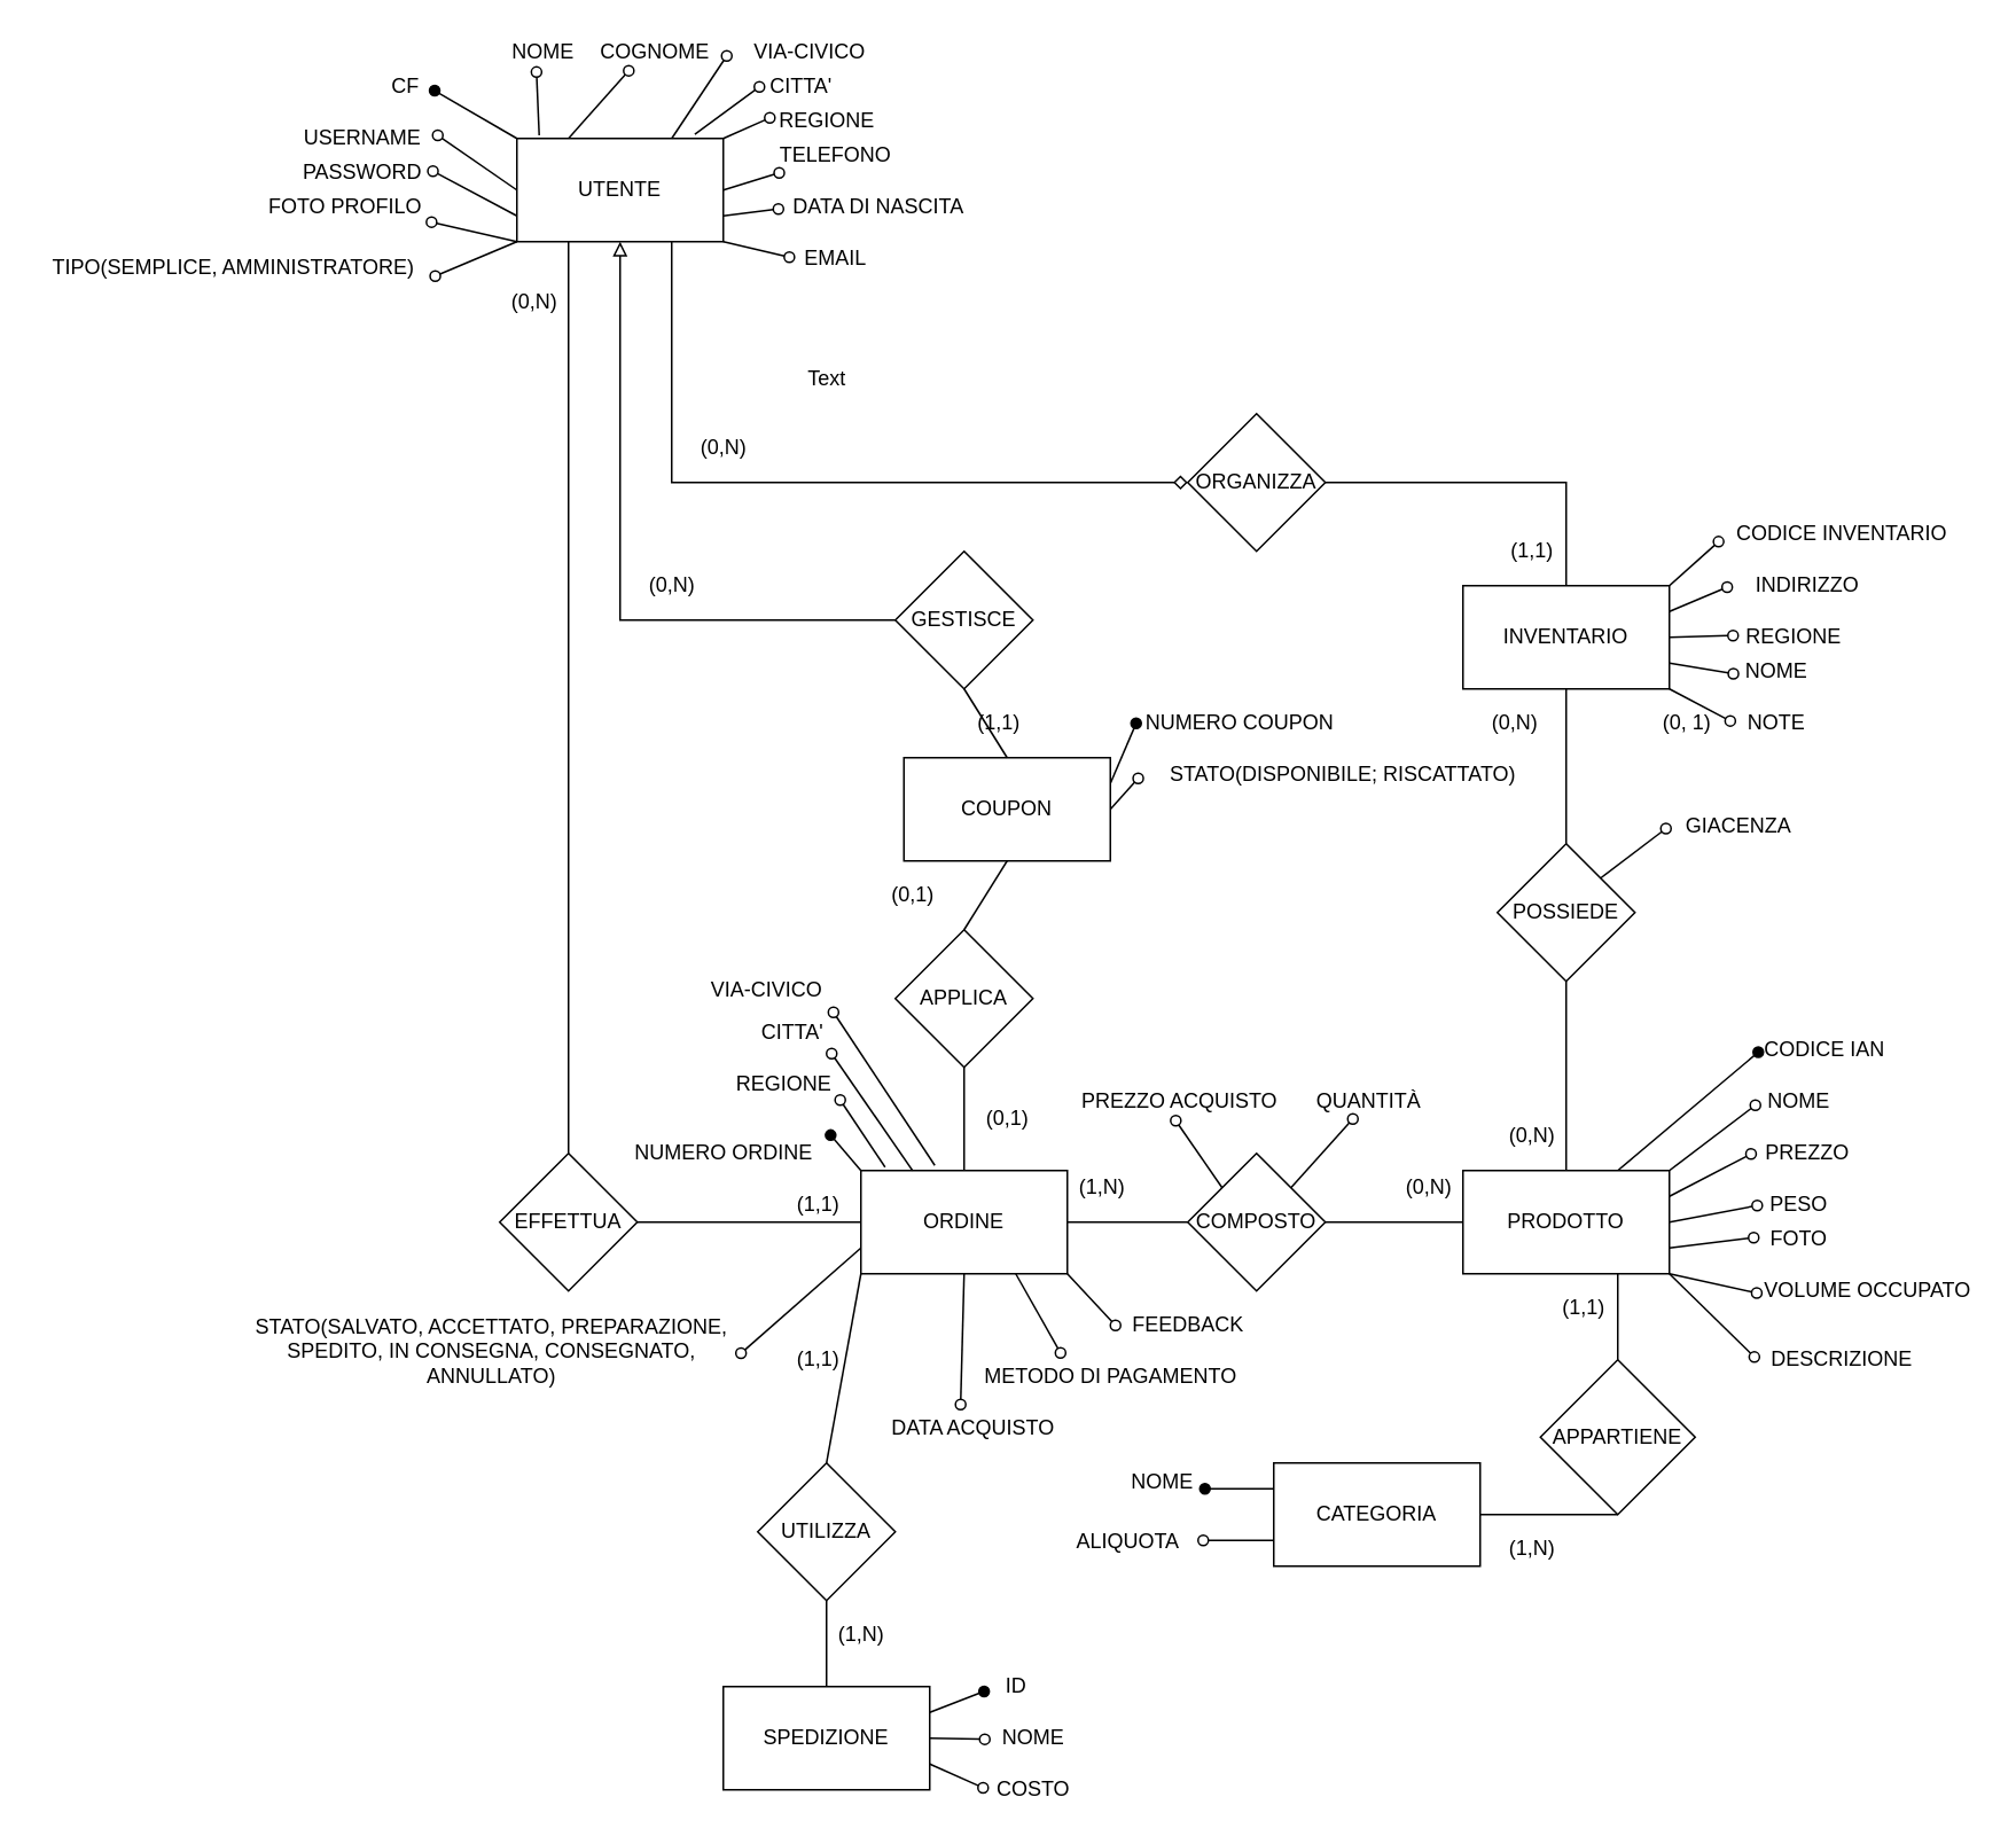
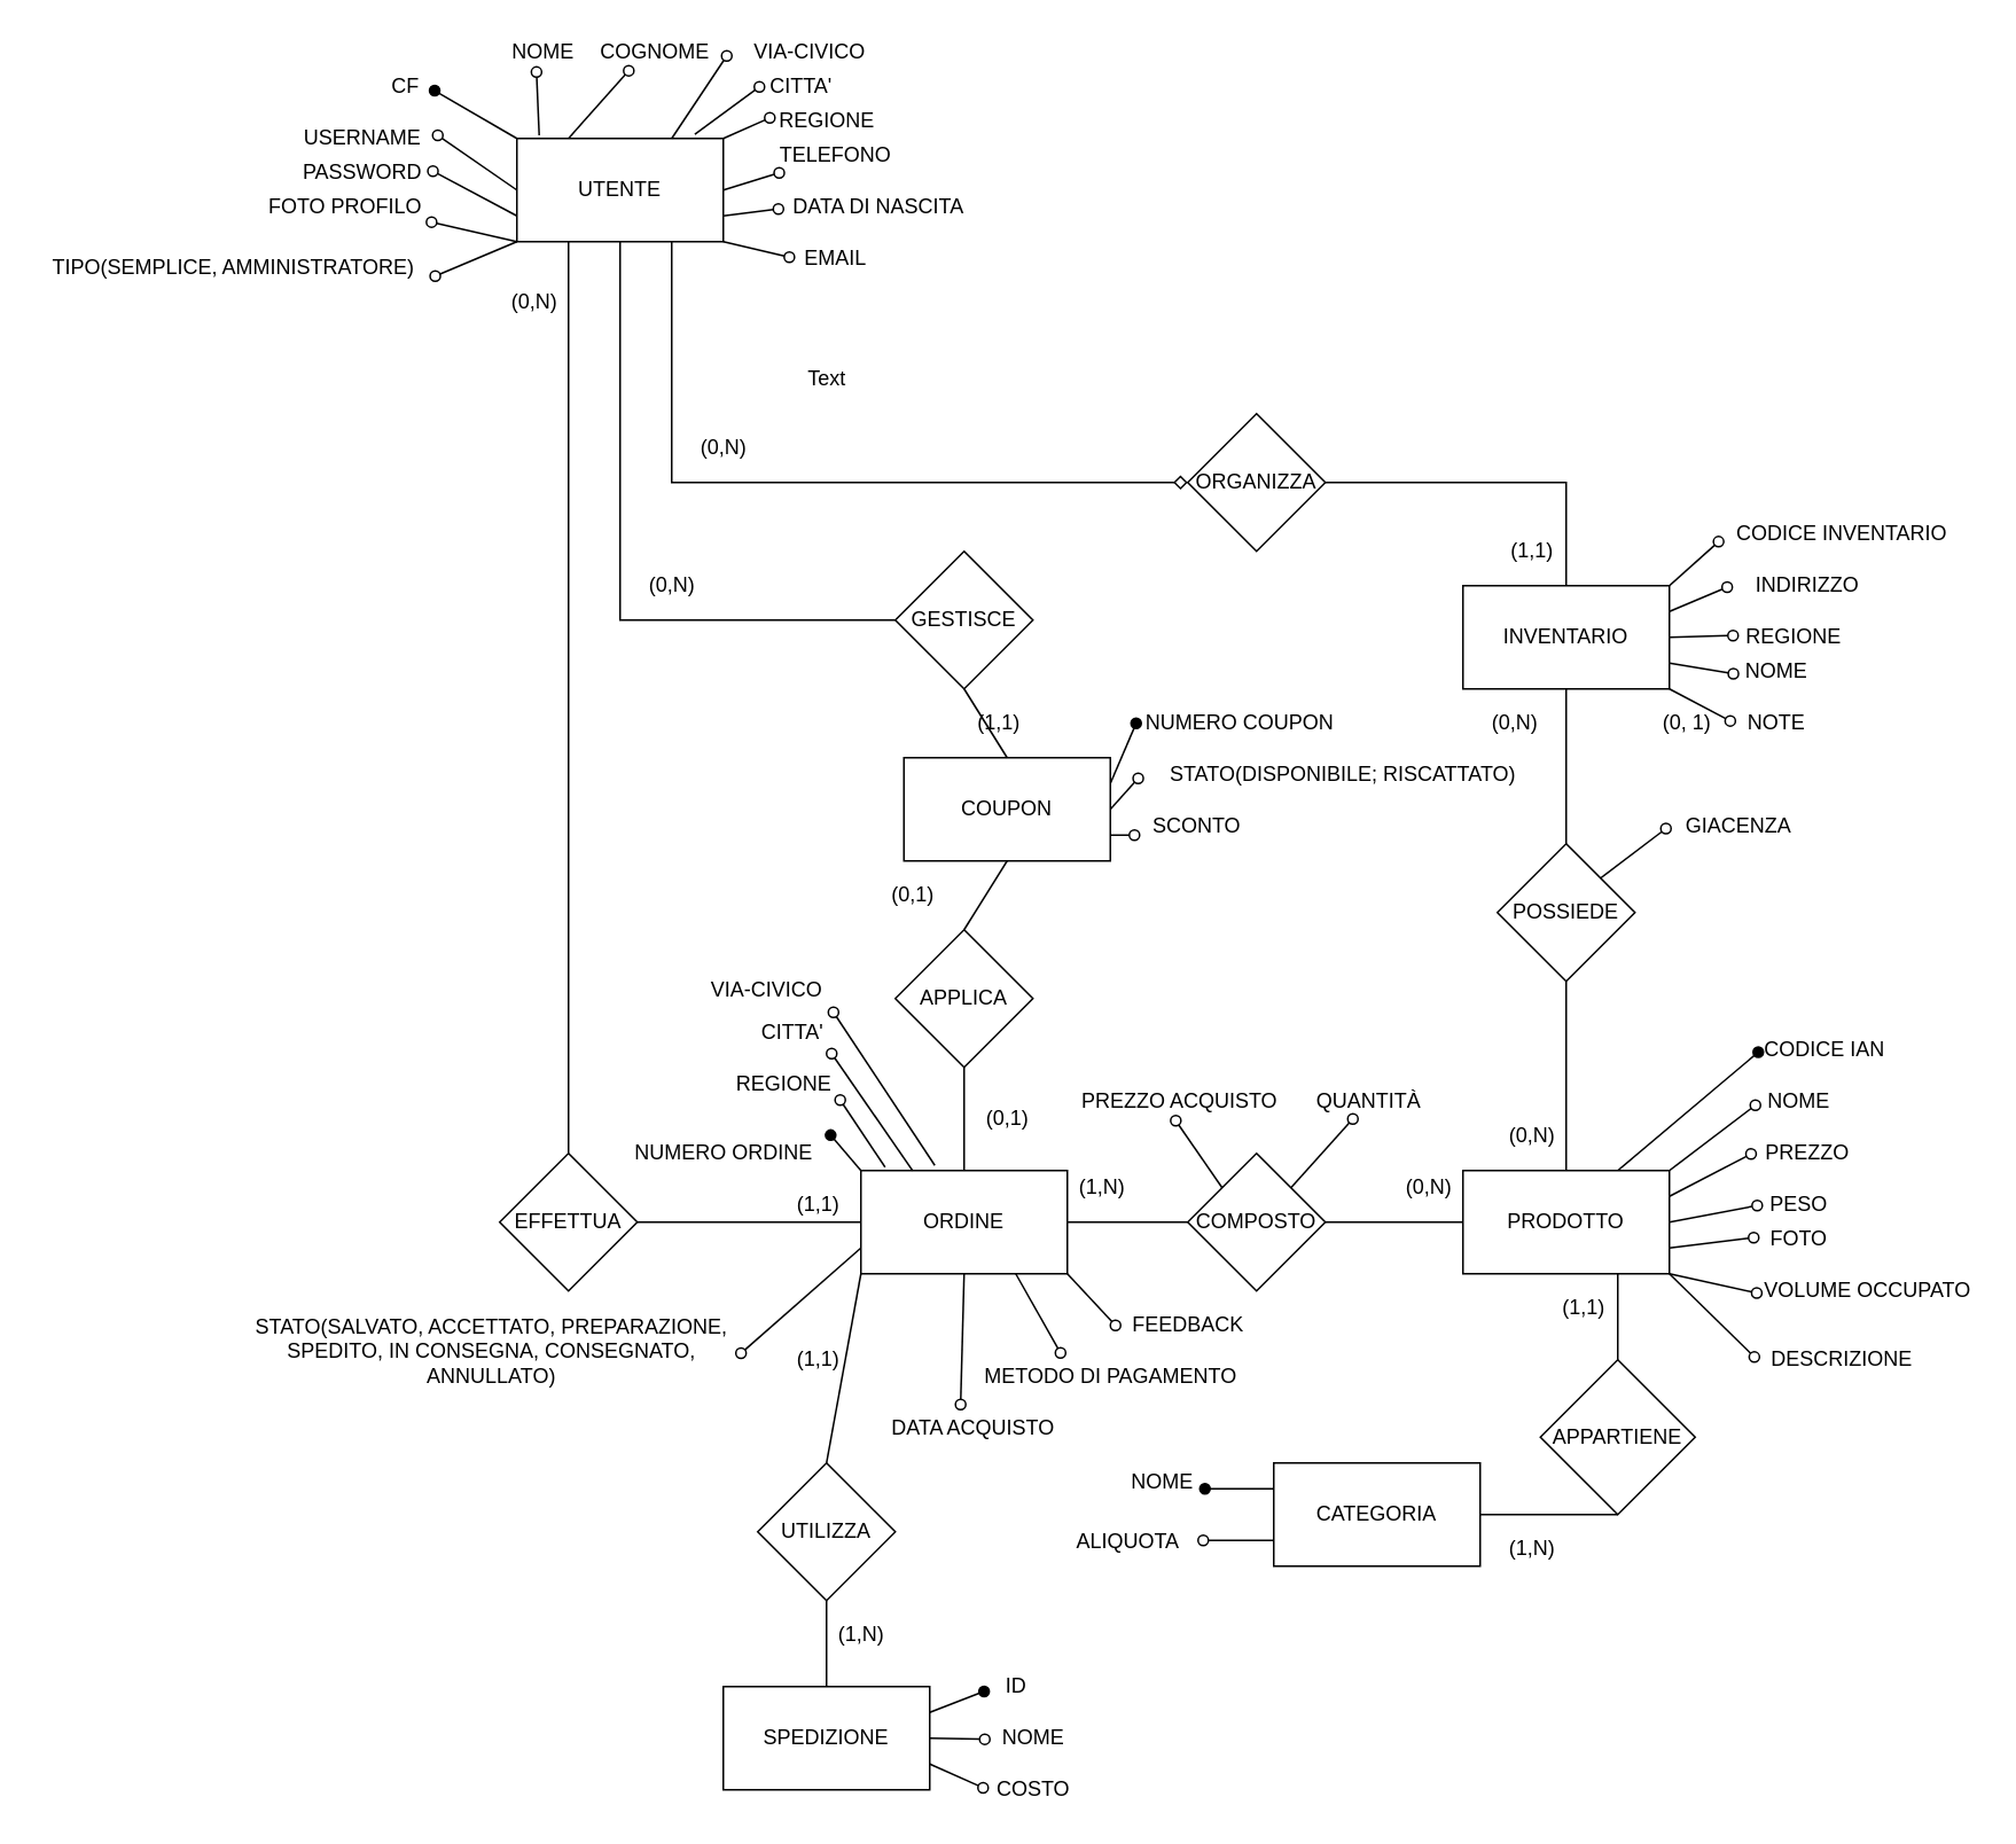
- <mxCell id="102" style="edgeStyle=none;rounded=0;orthogonalLoop=1;jettySize=auto;html=1;exitX=0;exitY=0.5;exitDx=0;exitDy=0;entryX=0.5;entryY=1;entryDx=0;entryDy=0;endArrow=block;endFill=0;" parent="1" source="103" target="11" edge="1"><mxGeometry relative="1" as="geometry"><Array as="points"><mxPoint x="360" y="360" /></Array></mxGeometry></mxCell>
+ <mxCell id="102" style="edgeStyle=none;rounded=0;orthogonalLoop=1;jettySize=auto;html=1;exitX=0;exitY=0.5;exitDx=0;exitDy=0;entryX=0.5;entryY=1;entryDx=0;entryDy=0;endArrow=none;endFill=0;" parent="1" source="103" target="11" edge="1"><mxGeometry relative="1" as="geometry"><Array as="points"><mxPoint x="360" y="360" /></Array></mxGeometry></mxCell>
+ <mxCell id="62" value="SCONTO" style="text;html=1;align=center;verticalAlign=middle;resizable=0;points=[];autosize=1;" parent="1" vertex="1"><mxGeometry x="660" y="470" width="70" height="20" as="geometry" /></mxCell>
+ <mxCell id="39" style="edgeStyle=none;rounded=0;orthogonalLoop=1;jettySize=auto;html=1;exitX=1;exitY=0.75;exitDx=0;exitDy=0;endArrow=oval;endFill=0;entryX=-0.014;entryY=0.75;entryDx=0;entryDy=0;entryPerimeter=0;" parent="1" source="40" target="62" edge="1"><mxGeometry relative="1" as="geometry"><mxPoint x="680" y="480" as="targetPoint" /></mxGeometry></mxCell>
